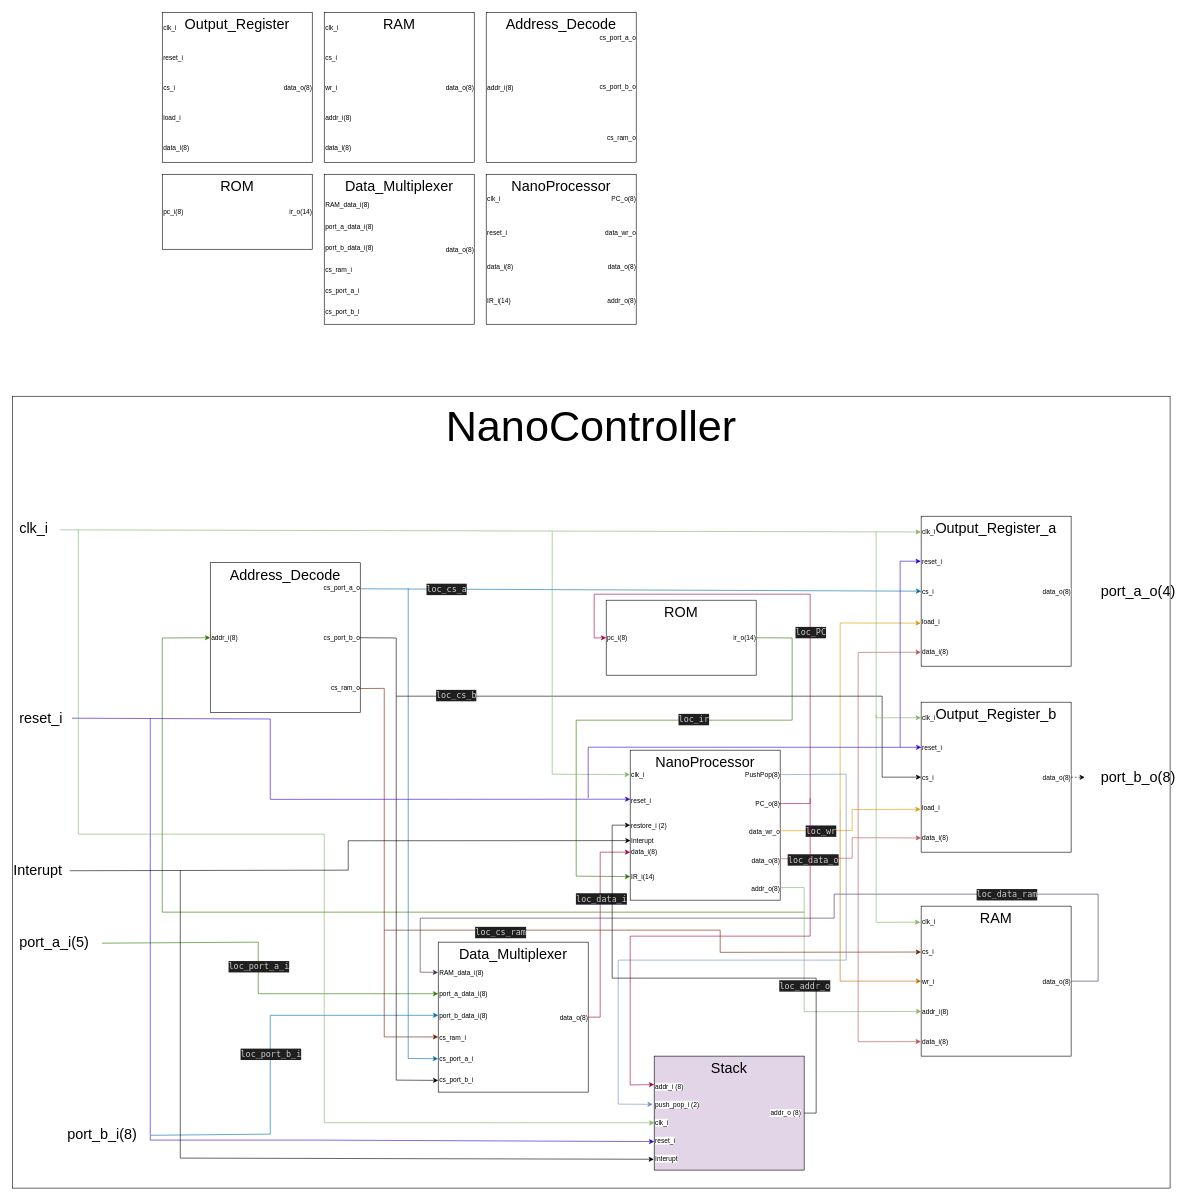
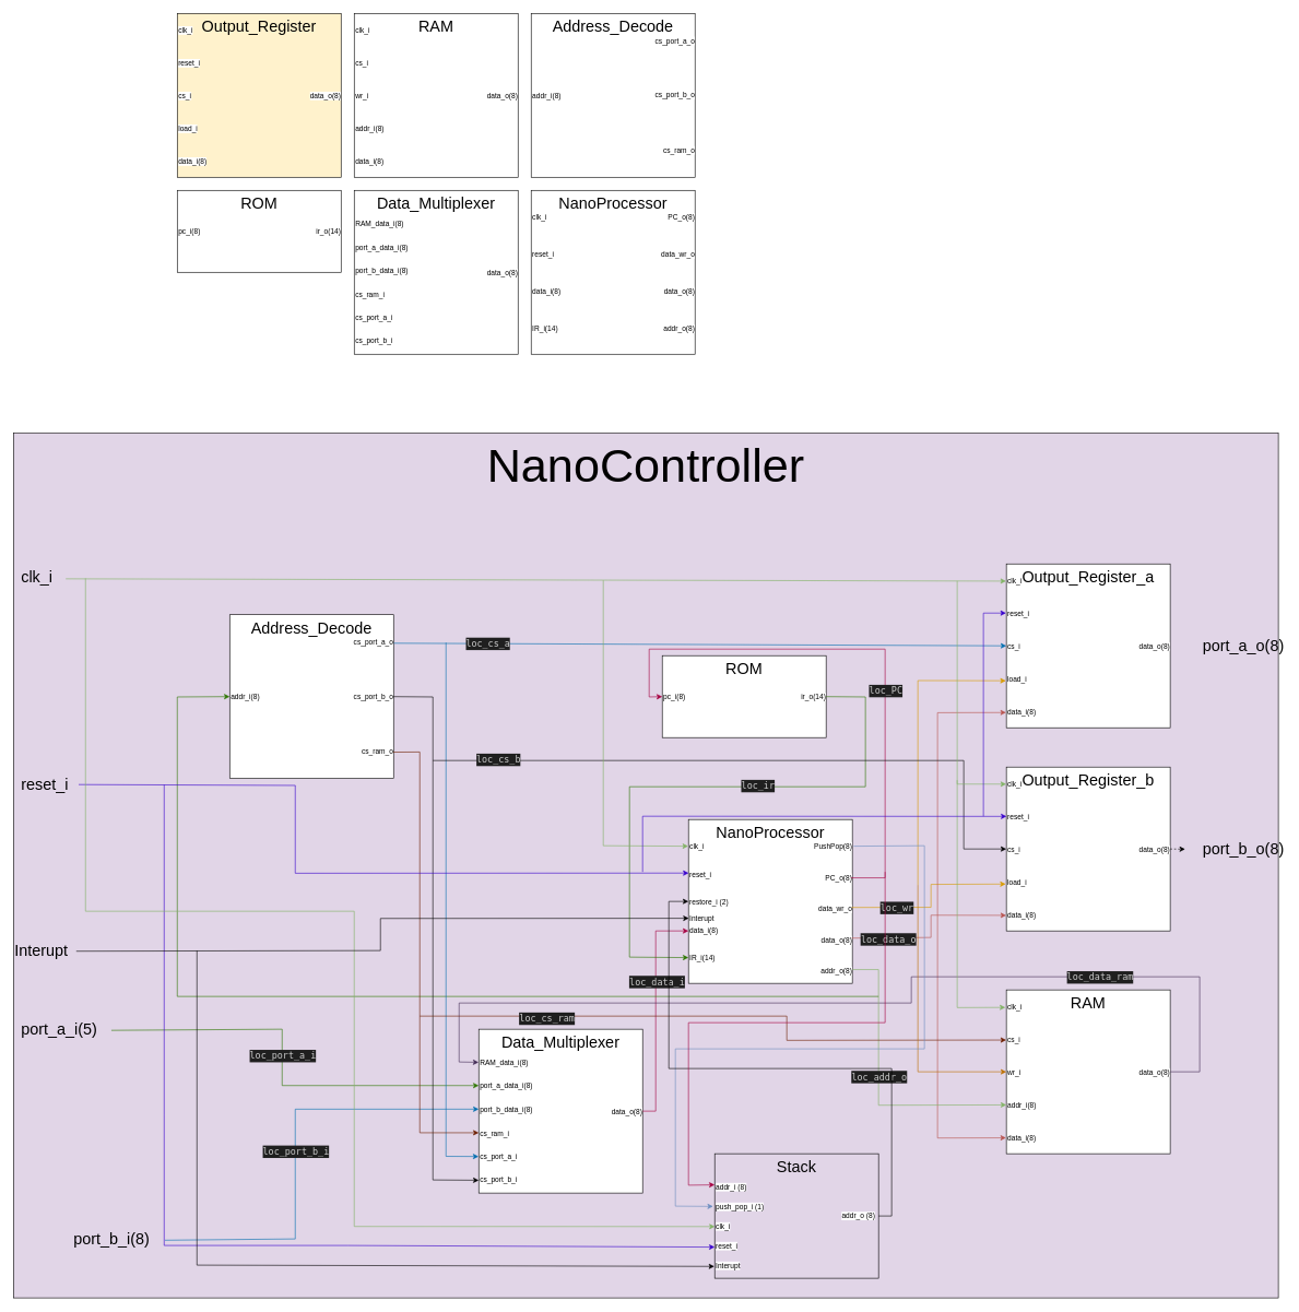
- <mxCell id="3" value="Output_Register" style="rounded=0;whiteSpace=wrap;html=1;fontSize=24;verticalAlign=top;" parent="2" vertex="1"><mxGeometry width="249.994" height="250" as="geometry" /></mxCell>
+ <mxCell id="3" value="Output_Register" style="rounded=0;whiteSpace=wrap;html=1;fontSize=24;verticalAlign=top;fillColor=#fff2cc;" parent="2" vertex="1"><mxGeometry width="249.994" height="250" as="geometry" /></mxCell>
- <mxCell id="57" value="&lt;font style=&quot;font-size: 24px;&quot;&gt;port_a_o(4)&lt;/font&gt;" style="text;html=1;align=right;verticalAlign=middle;resizable=0;points=[];autosize=1;strokeColor=none;fillColor=none;" parent="1" vertex="1"><mxGeometry x="1810" y="965" width="150" height="40" as="geometry" /></mxCell>
+ <mxCell id="57" value="&lt;font style=&quot;font-size: 24px;&quot;&gt;port_a_o(8)&lt;/font&gt;" style="text;html=1;align=right;verticalAlign=middle;resizable=0;points=[];autosize=1;strokeColor=none;fillColor=none;" parent="1" vertex="1"><mxGeometry x="1810" y="965" width="150" height="40" as="geometry" /></mxCell>
- <mxCell id="52" value="&lt;font style=&quot;font-size: 72px;&quot;&gt;NanoController&lt;/font&gt;" style="rounded=0;whiteSpace=wrap;html=1;verticalAlign=top;" parent="1" vertex="1"><mxGeometry x="20" y="660" width="1930" height="1320" as="geometry" /></mxCell>
+ <mxCell id="52" value="&lt;font style=&quot;font-size: 72px;&quot;&gt;NanoController&lt;/font&gt;" style="rounded=0;whiteSpace=wrap;html=1;verticalAlign=top;fillColor=#e1d5e7;" parent="1" vertex="1"><mxGeometry x="20" y="660" width="1930" height="1320" as="geometry" /></mxCell>
- <mxCell id="165" value="&lt;div&gt;push_pop_i (2)&lt;br&gt;&lt;/div&gt;" style="edgeLabel;html=1;align=left;verticalAlign=middle;resizable=0;points=[];container=0;" vertex="1" connectable="0" parent="161"><mxGeometry y="80" as="geometry" /></mxCell>
+ <mxCell id="165" value="&lt;div&gt;push_pop_i (1)&lt;br&gt;&lt;/div&gt;" style="edgeLabel;html=1;align=left;verticalAlign=middle;resizable=0;points=[];container=0;" vertex="1" connectable="0" parent="161"><mxGeometry y="80" as="geometry" /></mxCell>
